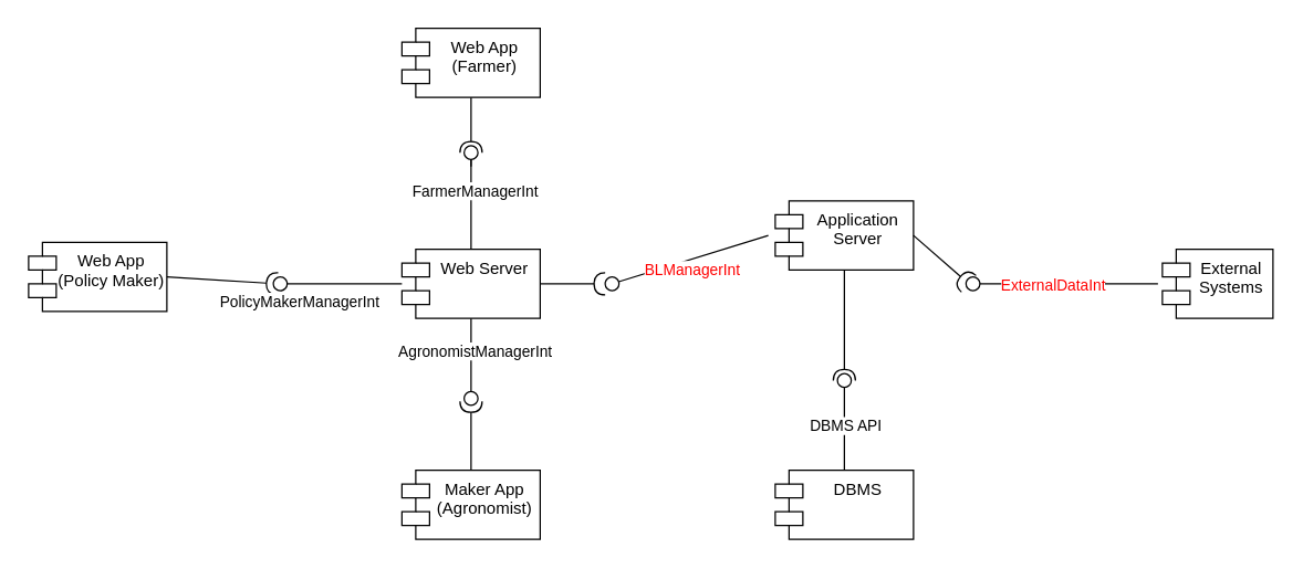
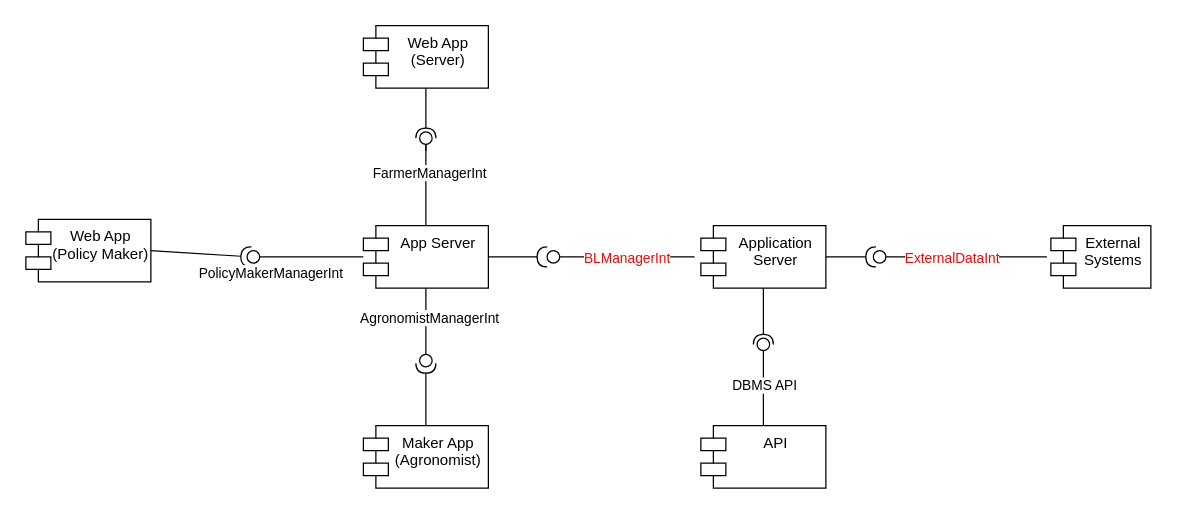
- <mxCell id="17" value="Web App&#10;(Farmer)" style="shape=module;align=left;spacingLeft=20;align=center;verticalAlign=top;" parent="1" vertex="1"><mxGeometry x="290" y="20" width="100" height="50" as="geometry" /></mxCell>
+ <mxCell id="17" value="Web App&#10;(Server)" style="shape=module;align=left;spacingLeft=20;align=center;verticalAlign=top;" parent="1" vertex="1"><mxGeometry x="290" y="20" width="100" height="50" as="geometry" /></mxCell>
- <mxCell id="7" value="Application&#10;Server" style="shape=module;align=left;spacingLeft=20;align=center;verticalAlign=top;" parent="1" vertex="1"><mxGeometry x="560" y="145" width="100" height="50" as="geometry" /></mxCell>
+ <mxCell id="7" value="Application&#10;Server" style="shape=module;align=left;spacingLeft=20;align=center;verticalAlign=top;" parent="1" vertex="1"><mxGeometry x="560" y="180" width="100" height="50" as="geometry" /></mxCell>
- <mxCell id="6" value="Web Server" style="shape=module;align=left;spacingLeft=20;align=center;verticalAlign=top;" parent="1" vertex="1"><mxGeometry x="290" y="180" width="100" height="50" as="geometry" /></mxCell>
+ <mxCell id="6" value="App Server" style="shape=module;align=left;spacingLeft=20;align=center;verticalAlign=top;" parent="1" vertex="1"><mxGeometry x="290" y="180" width="100" height="50" as="geometry" /></mxCell>
- <mxCell id="12" value="DBMS" style="shape=module;align=left;spacingLeft=20;align=center;verticalAlign=top;" parent="1" vertex="1"><mxGeometry x="560" y="340" width="100" height="50" as="geometry" /></mxCell>
+ <mxCell id="12" value="API" style="shape=module;align=left;spacingLeft=20;align=center;verticalAlign=top;" parent="1" vertex="1"><mxGeometry x="560" y="340" width="100" height="50" as="geometry" /></mxCell>
